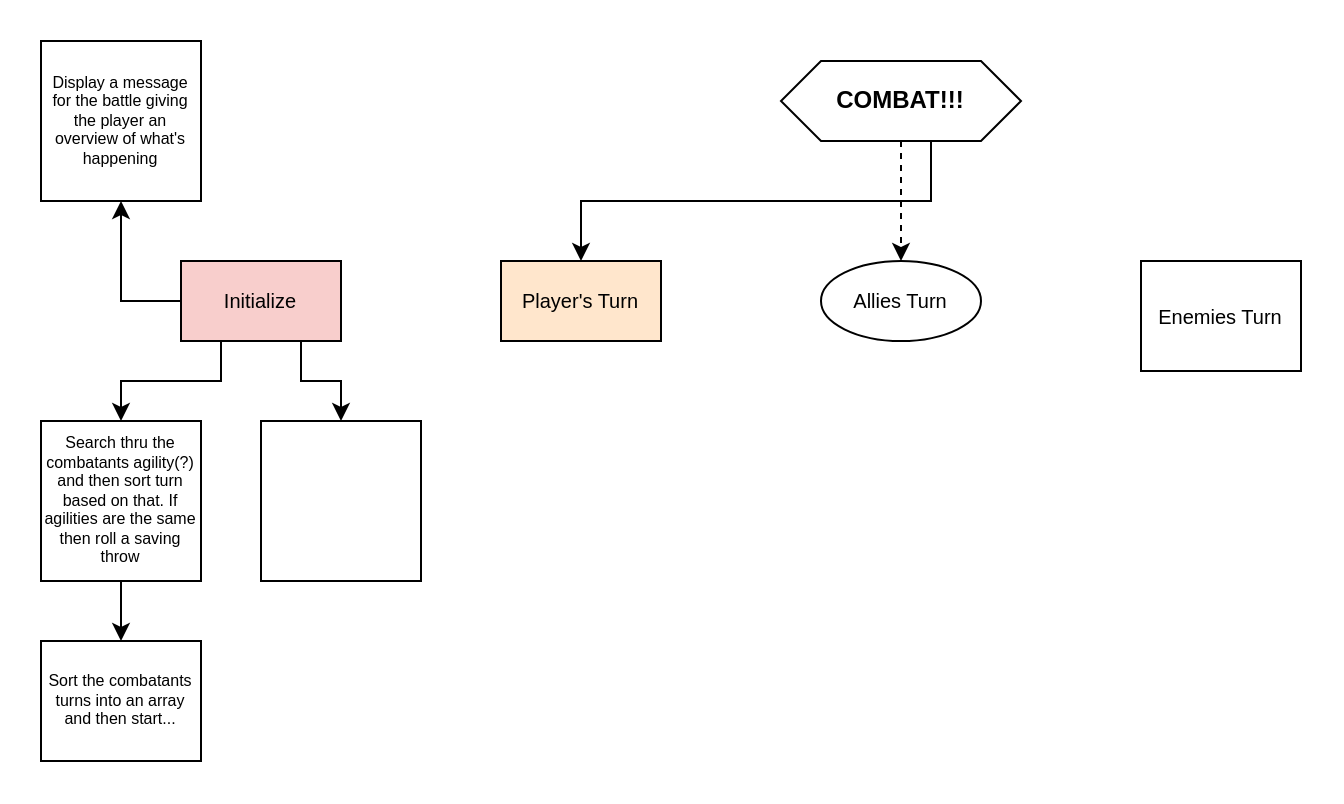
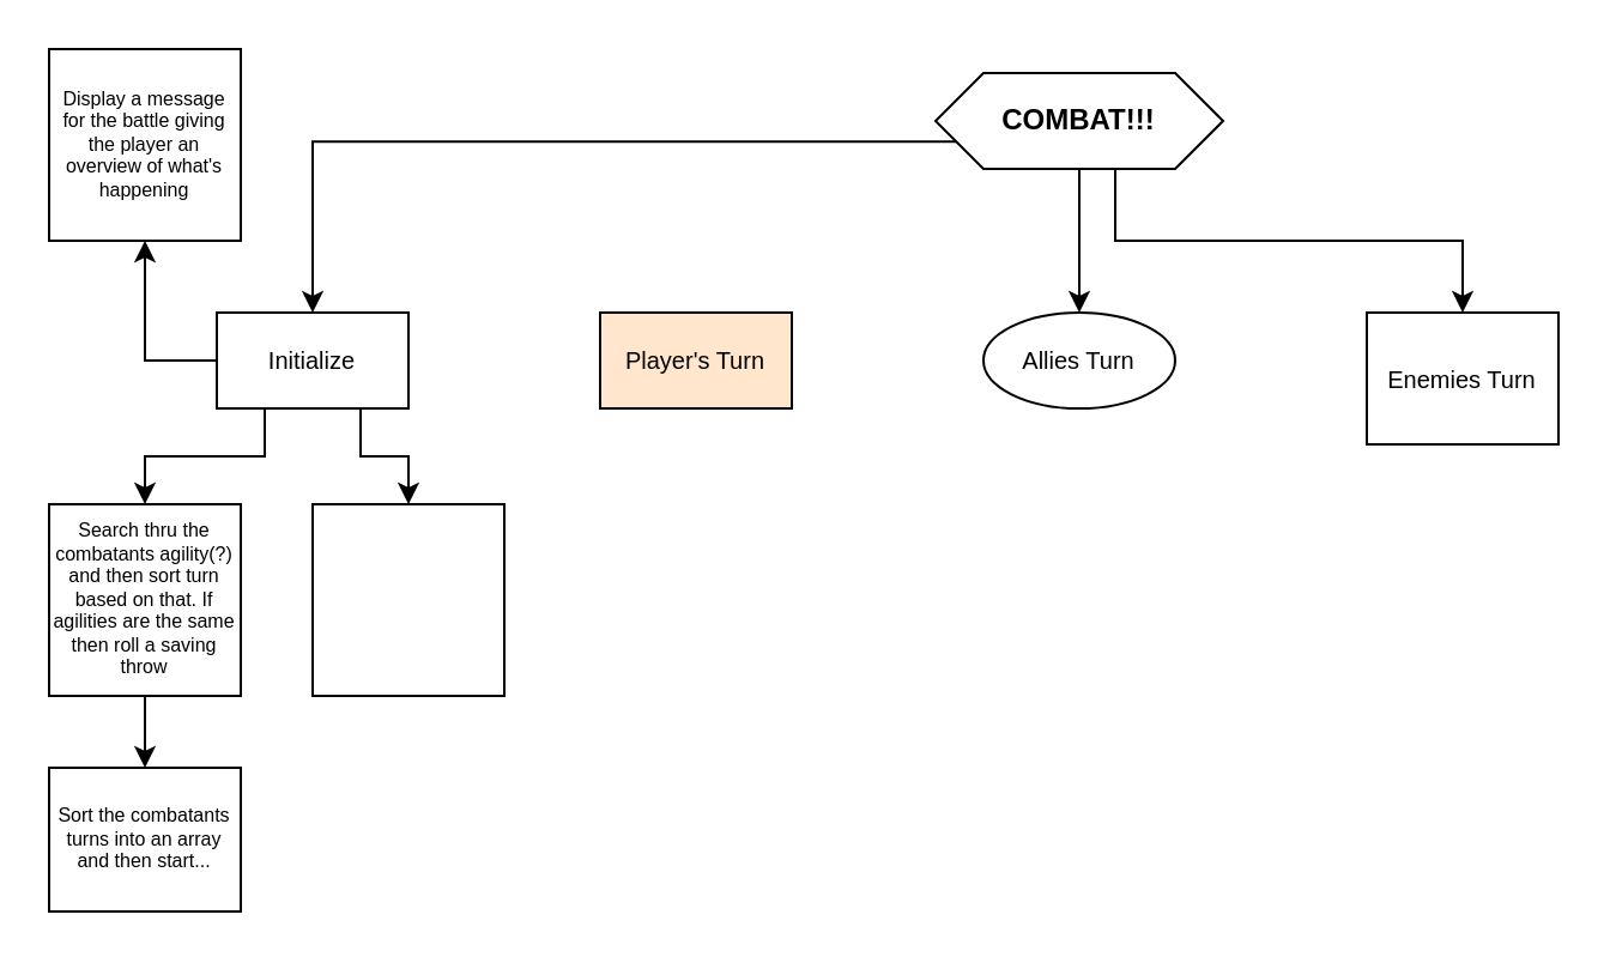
+ <mxCell id="2" style="edgeStyle=orthogonalEdgeStyle;rounded=0;orthogonalLoop=1;jettySize=auto;html=1;exitX=0;exitY=0.75;exitDx=0;exitDy=0;entryX=0.5;entryY=0;entryDx=0;entryDy=0;" parent="1" source="5" target="9" edge="1"><mxGeometry relative="1" as="geometry" /></mxCell>
- <mxCell id="3" style="edgeStyle=orthogonalEdgeStyle;rounded=0;orthogonalLoop=1;jettySize=auto;html=1;exitX=0.5;exitY=1;exitDx=0;exitDy=0;entryX=0.5;entryY=0;entryDx=0;entryDy=0;dashed=1;" parent="1" source="5" target="11" edge="1"><mxGeometry relative="1" as="geometry" /></mxCell>
+ <mxCell id="3" style="edgeStyle=orthogonalEdgeStyle;rounded=0;orthogonalLoop=1;jettySize=auto;html=1;exitX=0.5;exitY=1;exitDx=0;exitDy=0;entryX=0.5;entryY=0;entryDx=0;entryDy=0;" parent="1" source="5" target="11" edge="1"><mxGeometry relative="1" as="geometry" /></mxCell>
- <mxCell id="4" style="edgeStyle=orthogonalEdgeStyle;rounded=0;orthogonalLoop=1;jettySize=auto;html=1;exitX=0.625;exitY=1;exitDx=0;exitDy=0;" parent="1" source="5" target="10" edge="1"><mxGeometry relative="1" as="geometry" /></mxCell>
+ <mxCell id="4" style="edgeStyle=orthogonalEdgeStyle;rounded=0;orthogonalLoop=1;jettySize=auto;html=1;exitX=0.625;exitY=1;exitDx=0;exitDy=0;" parent="1" source="5" target="12" edge="1"><mxGeometry relative="1" as="geometry" /></mxCell>
- <mxCell id="9" value="Initialize" style="rounded=0;whiteSpace=wrap;html=1;fontSize=10;fillColor=#f8cecc;" parent="1" vertex="1"><mxGeometry x="90" y="130" width="80" height="40" as="geometry" /></mxCell>
+ <mxCell id="9" value="Initialize" style="rounded=0;whiteSpace=wrap;html=1;fontSize=10;" parent="1" vertex="1"><mxGeometry x="90" y="130" width="80" height="40" as="geometry" /></mxCell>
